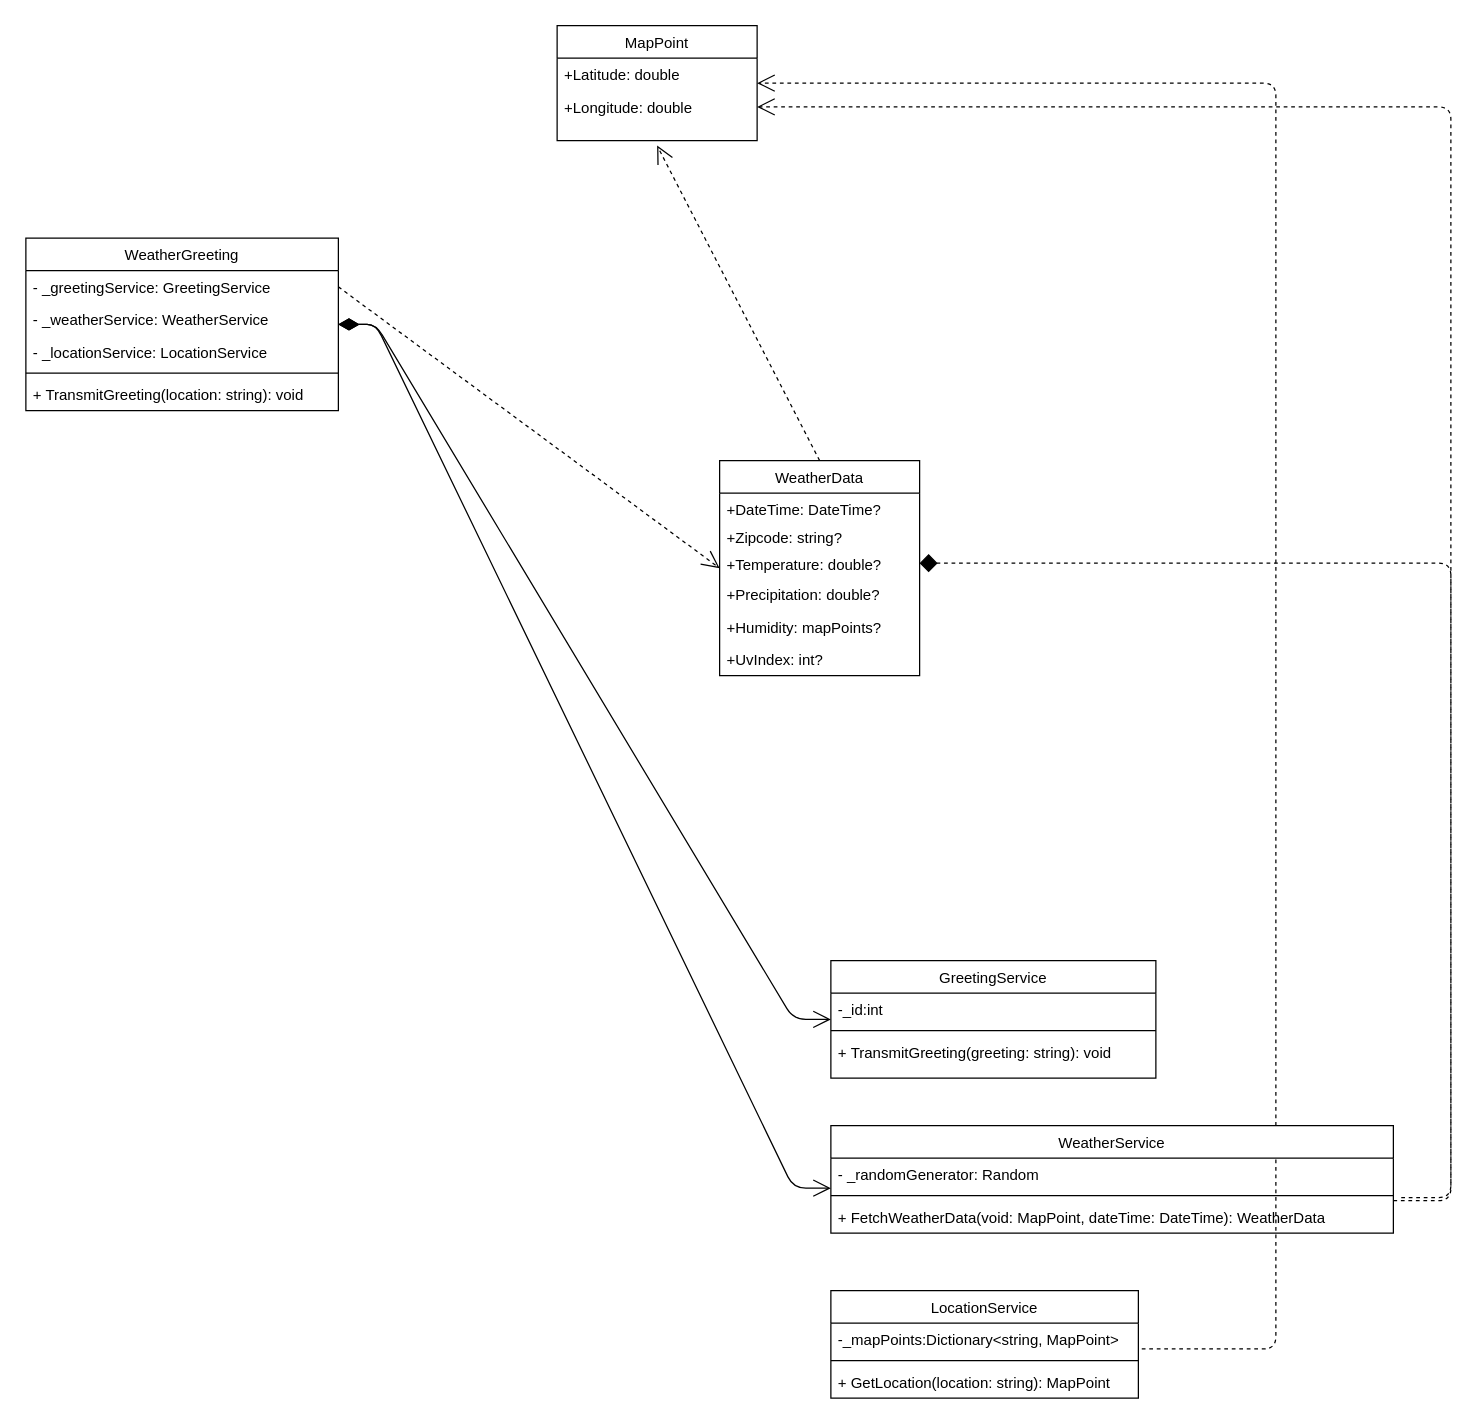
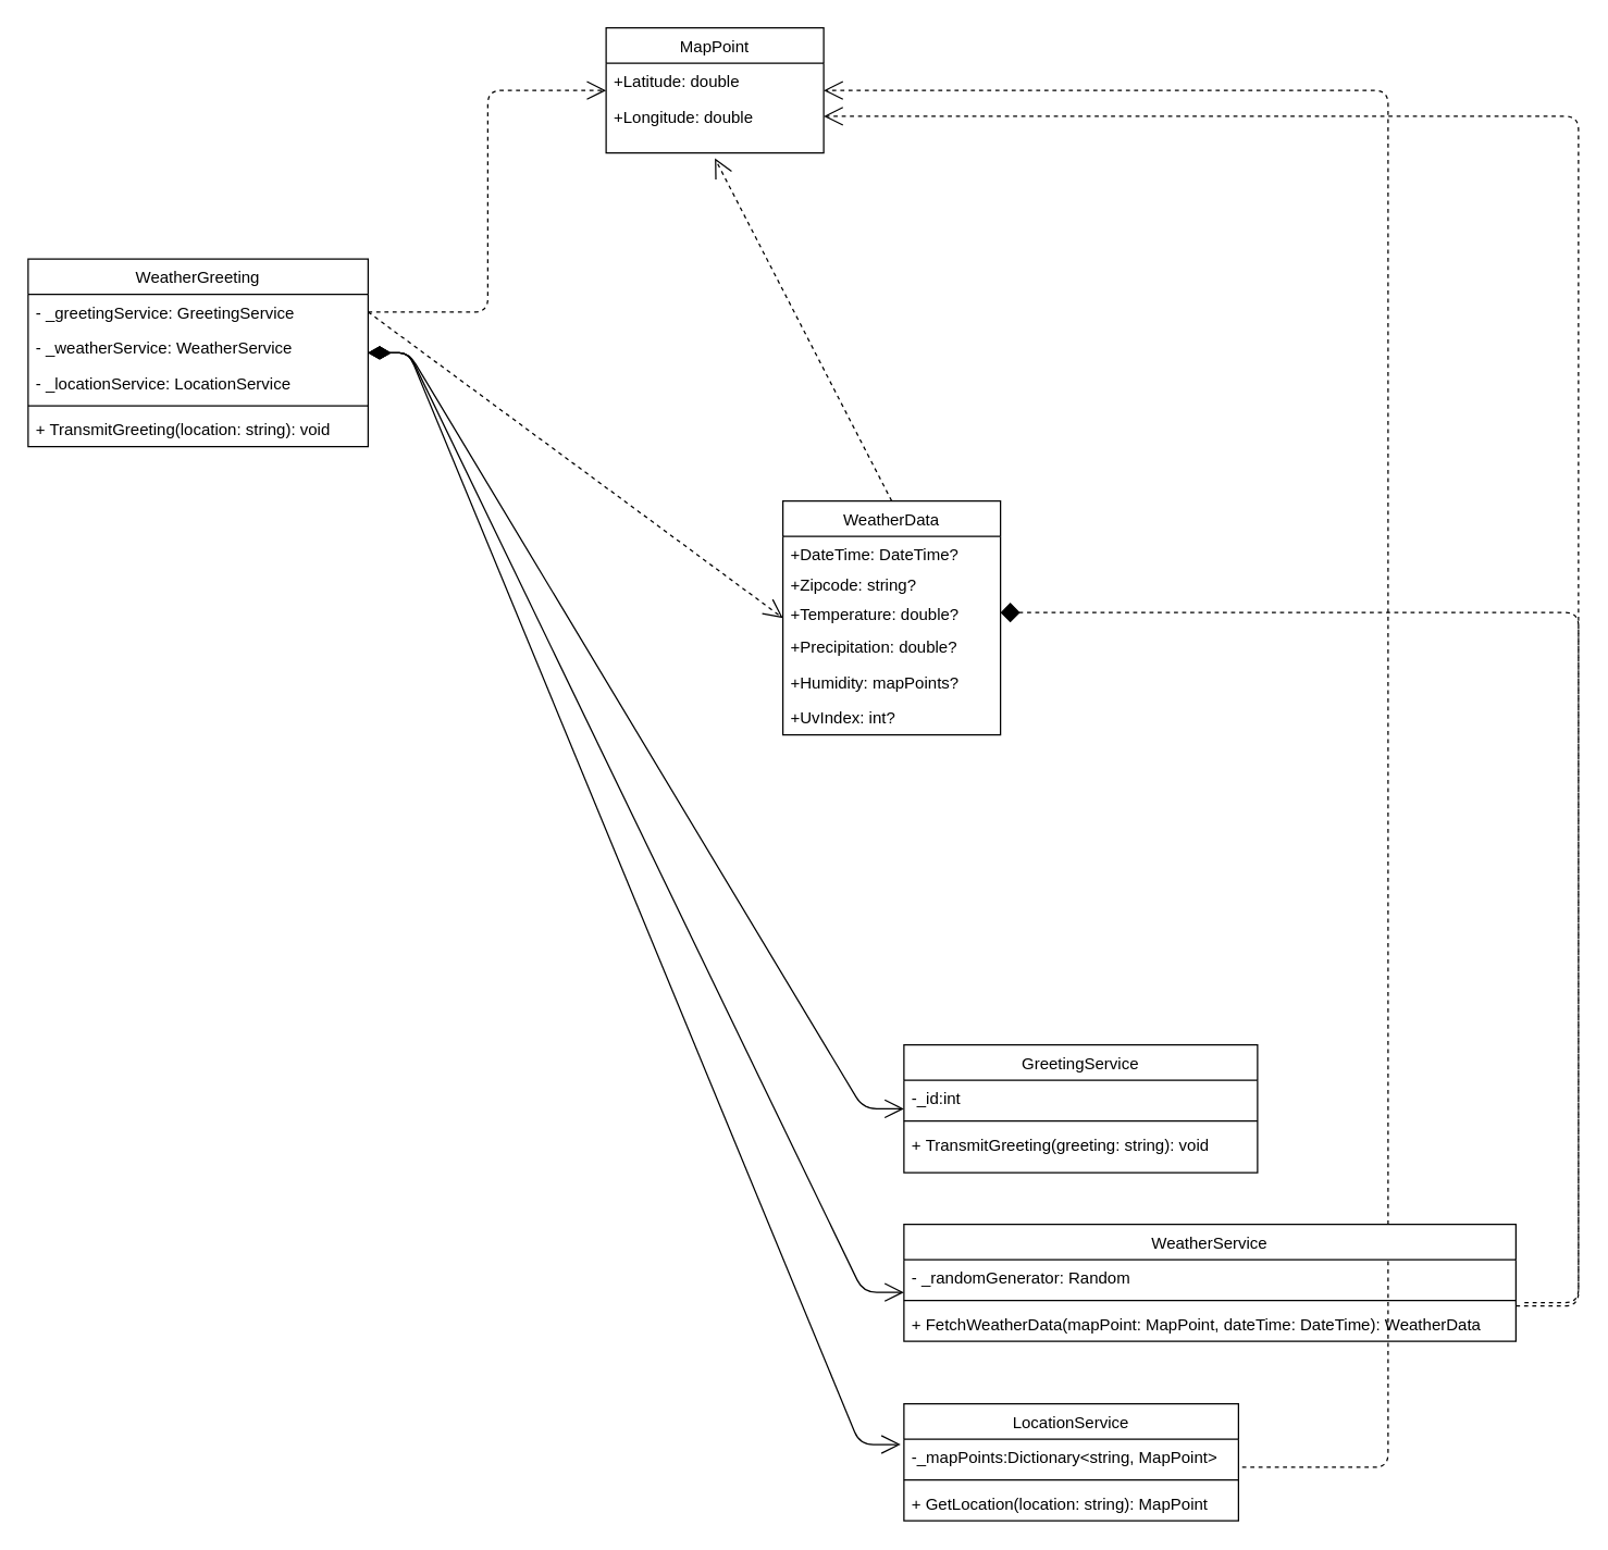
+ <mxCell id="29" value="" style="endArrow=open;endSize=12;dashed=1;html=1;entryX=0;entryY=0.5;entryDx=0;entryDy=0;edgeStyle=elbowEdgeStyle;exitX=1;exitY=0.5;exitDx=0;exitDy=0;" parent="1" source="21" target="9" edge="1"><mxGeometry x="0.003" y="-12" width="160" relative="1" as="geometry"><mxPoint x="320" y="240" as="sourcePoint" /><mxPoint x="260" y="10" as="targetPoint" /><mxPoint as="offset" /></mxGeometry></mxCell>
+ <mxCell id="28" value="" style="endArrow=open;html=1;endSize=12;startArrow=diamondThin;startSize=14;startFill=1;align=left;verticalAlign=bottom;edgeStyle=entityRelationEdgeStyle;entryX=-0.01;entryY=0.348;entryDx=0;entryDy=0;entryPerimeter=0;exitX=1;exitY=0.5;exitDx=0;exitDy=0;" parent="1" source="20" target="16" edge="1"><mxGeometry x="-1" y="3" relative="1" as="geometry"><mxPoint x="450" y="336" as="sourcePoint" /><mxPoint x="655" y="306" as="targetPoint" /></mxGeometry></mxCell>
- <mxCell id="36" value="+ FetchWeatherData(void: MapPoint, dateTime: DateTime): WeatherData" style="text;strokeColor=none;fillColor=none;align=left;verticalAlign=top;spacingLeft=4;spacingRight=4;overflow=hidden;rotatable=0;points=[[0,0.5],[1,0.5]];portConstraint=eastwest;" parent="33" vertex="1"><mxGeometry y="60" width="450" height="26" as="geometry" /></mxCell>
+ <mxCell id="36" value="+ FetchWeatherData(mapPoint: MapPoint, dateTime: DateTime): WeatherData" style="text;strokeColor=none;fillColor=none;align=left;verticalAlign=top;spacingLeft=4;spacingRight=4;overflow=hidden;rotatable=0;points=[[0,0.5],[1,0.5]];portConstraint=eastwest;" parent="33" vertex="1"><mxGeometry y="60" width="450" height="26" as="geometry" /></mxCell>
